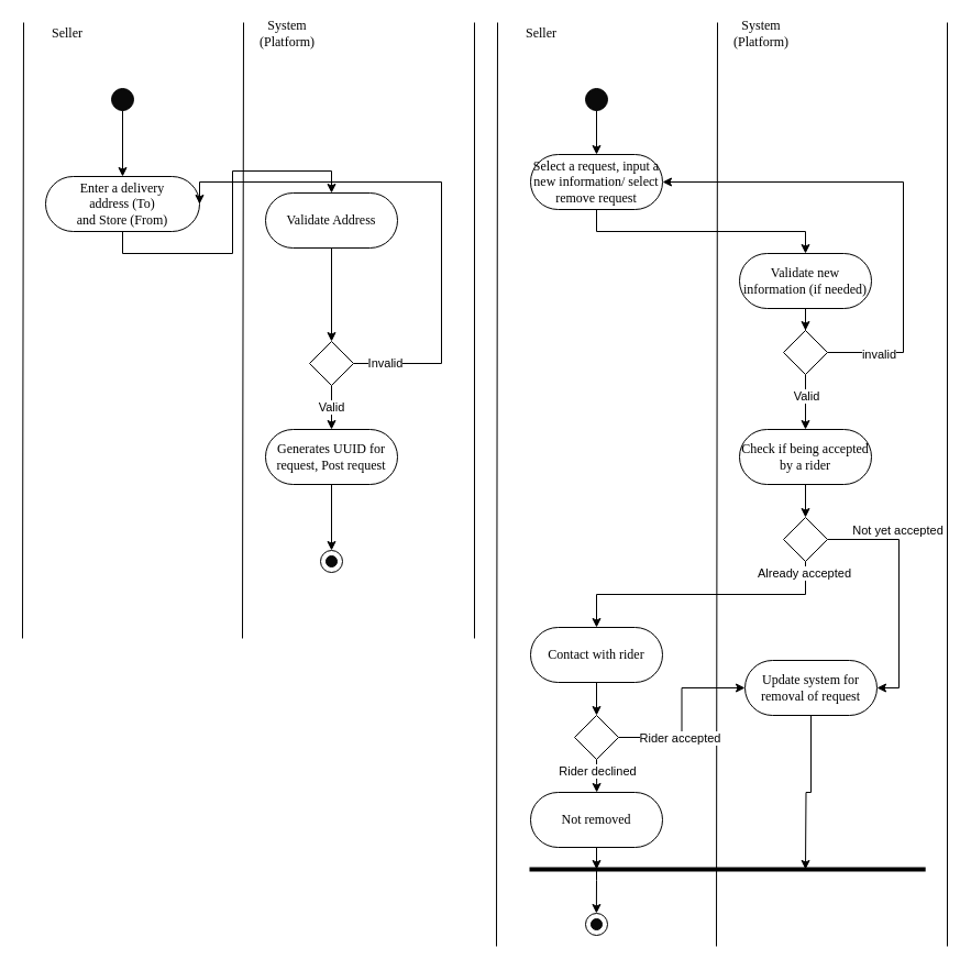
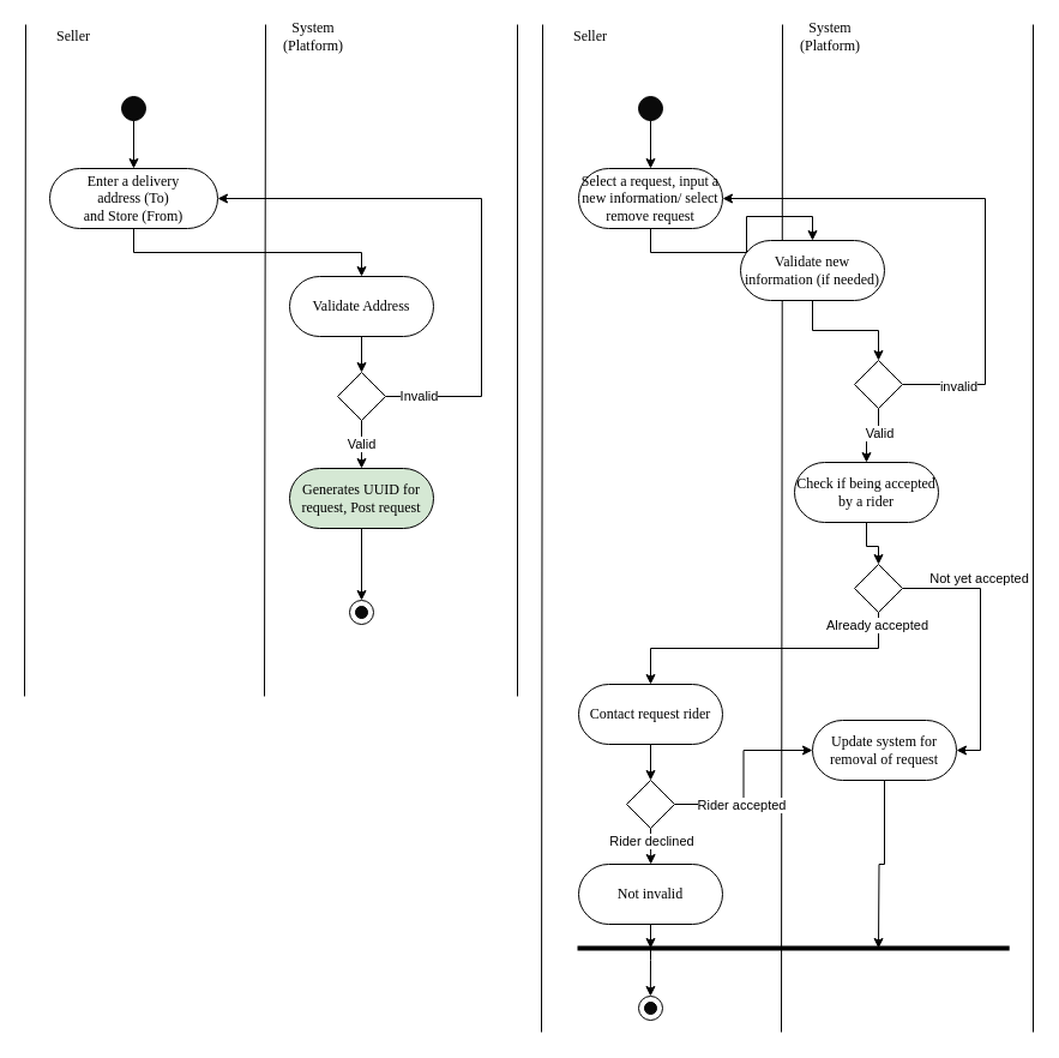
- <mxCell id="10" value="Enter a delivery &lt;br&gt;address (To)&lt;br&gt;and Store (From)" style="rounded=1;whiteSpace=wrap;html=1;fontFamily=Times New Roman;fontSize=12;arcSize=50;" parent="1" vertex="1"><mxGeometry x="41" y="160" width="140" height="50" as="geometry" /></mxCell>
+ <mxCell id="10" value="Enter a delivery &lt;br&gt;address (To)&lt;br&gt;and Store (From)" style="rounded=1;whiteSpace=wrap;html=1;fontFamily=Times New Roman;fontSize=12;arcSize=50;" parent="1" vertex="1"><mxGeometry x="41" y="140" width="140" height="50" as="geometry" /></mxCell>
- <mxCell id="15" value="Validate Address" style="rounded=1;whiteSpace=wrap;html=1;fontFamily=Times New Roman;fontSize=12;arcSize=50;" parent="1" vertex="1"><mxGeometry x="241" y="175" width="120" height="50" as="geometry" /></mxCell>
+ <mxCell id="15" value="Validate Address" style="rounded=1;whiteSpace=wrap;html=1;fontFamily=Times New Roman;fontSize=12;arcSize=50;" parent="1" vertex="1"><mxGeometry x="241" y="230" width="120" height="50" as="geometry" /></mxCell>
- <mxCell id="54" value="Validate new information (if needed)" style="rounded=1;whiteSpace=wrap;html=1;fontFamily=Times New Roman;fontSize=12;arcSize=50;" vertex="1" parent="1"><mxGeometry x="672" y="230" width="120" height="50" as="geometry" /></mxCell>
+ <mxCell id="54" value="Validate new information (if needed)" style="rounded=1;whiteSpace=wrap;html=1;fontFamily=Times New Roman;fontSize=12;arcSize=50;" vertex="1" parent="1"><mxGeometry x="617" y="200" width="120" height="50" as="geometry" /></mxCell>
- <mxCell id="21" value="Generates UUID for request, Post request" style="rounded=1;whiteSpace=wrap;html=1;fontFamily=Times New Roman;fontSize=12;arcSize=50;" parent="1" vertex="1"><mxGeometry x="241" y="390" width="120" height="50" as="geometry" /></mxCell>
+ <mxCell id="21" value="Generates UUID for request, Post request" style="rounded=1;whiteSpace=wrap;html=1;fontFamily=Times New Roman;fontSize=12;arcSize=50;fillColor=#d5e8d4;" parent="1" vertex="1"><mxGeometry x="241" y="390" width="120" height="50" as="geometry" /></mxCell>
- <mxCell id="32" value="Check if being accepted by a rider" style="rounded=1;whiteSpace=wrap;html=1;fontFamily=Times New Roman;fontSize=12;arcSize=50;" parent="1" vertex="1"><mxGeometry x="672" y="390" width="120" height="50" as="geometry" /></mxCell>
+ <mxCell id="32" value="Check if being accepted by a rider" style="rounded=1;whiteSpace=wrap;html=1;fontFamily=Times New Roman;fontSize=12;arcSize=50;" parent="1" vertex="1"><mxGeometry x="662" y="385" width="120" height="50" as="geometry" /></mxCell>
- <mxCell id="38" value="Contact with rider" style="rounded=1;whiteSpace=wrap;html=1;fontFamily=Times New Roman;fontSize=12;arcSize=50;" parent="1" vertex="1"><mxGeometry x="482" y="570" width="120" height="50" as="geometry" /></mxCell>
+ <mxCell id="38" value="Contact request rider" style="rounded=1;whiteSpace=wrap;html=1;fontFamily=Times New Roman;fontSize=12;arcSize=50;" parent="1" vertex="1"><mxGeometry x="482" y="570" width="120" height="50" as="geometry" /></mxCell>
- <mxCell id="45" value="Not removed" style="rounded=1;whiteSpace=wrap;html=1;fontFamily=Times New Roman;fontSize=12;arcSize=50;" parent="1" vertex="1"><mxGeometry x="482" y="720" width="120" height="50" as="geometry" /></mxCell>
+ <mxCell id="45" value="Not invalid" style="rounded=1;whiteSpace=wrap;html=1;fontFamily=Times New Roman;fontSize=12;arcSize=50;" parent="1" vertex="1"><mxGeometry x="482" y="720" width="120" height="50" as="geometry" /></mxCell>
